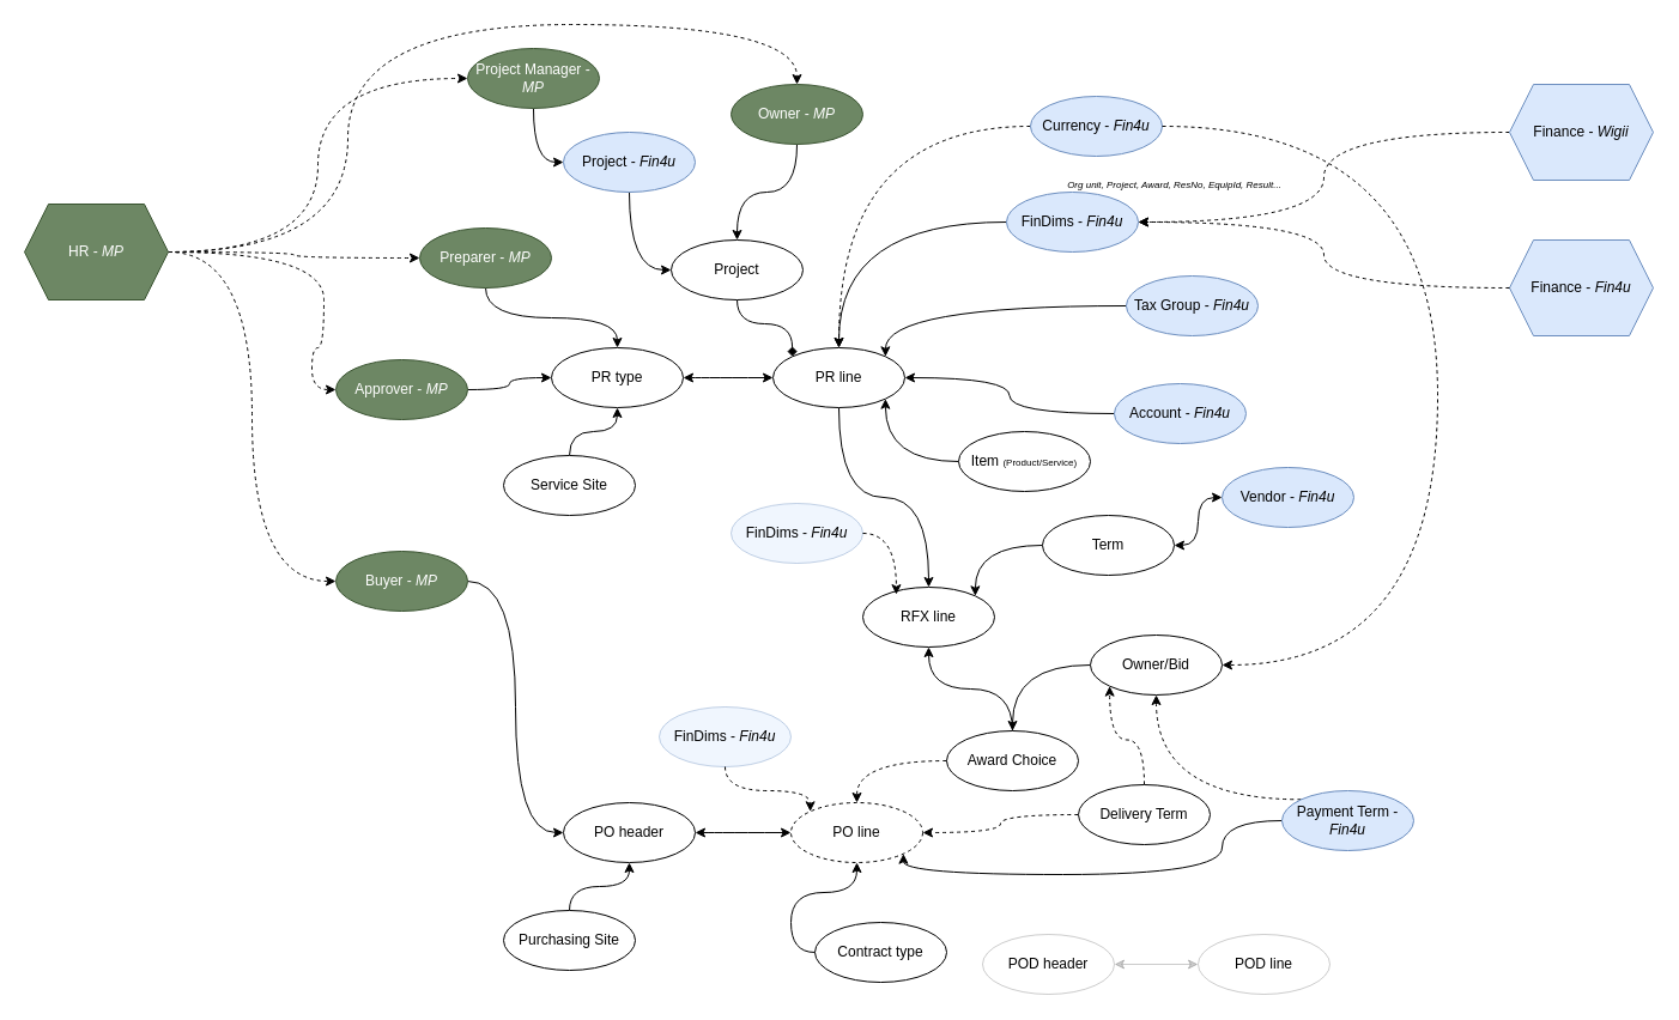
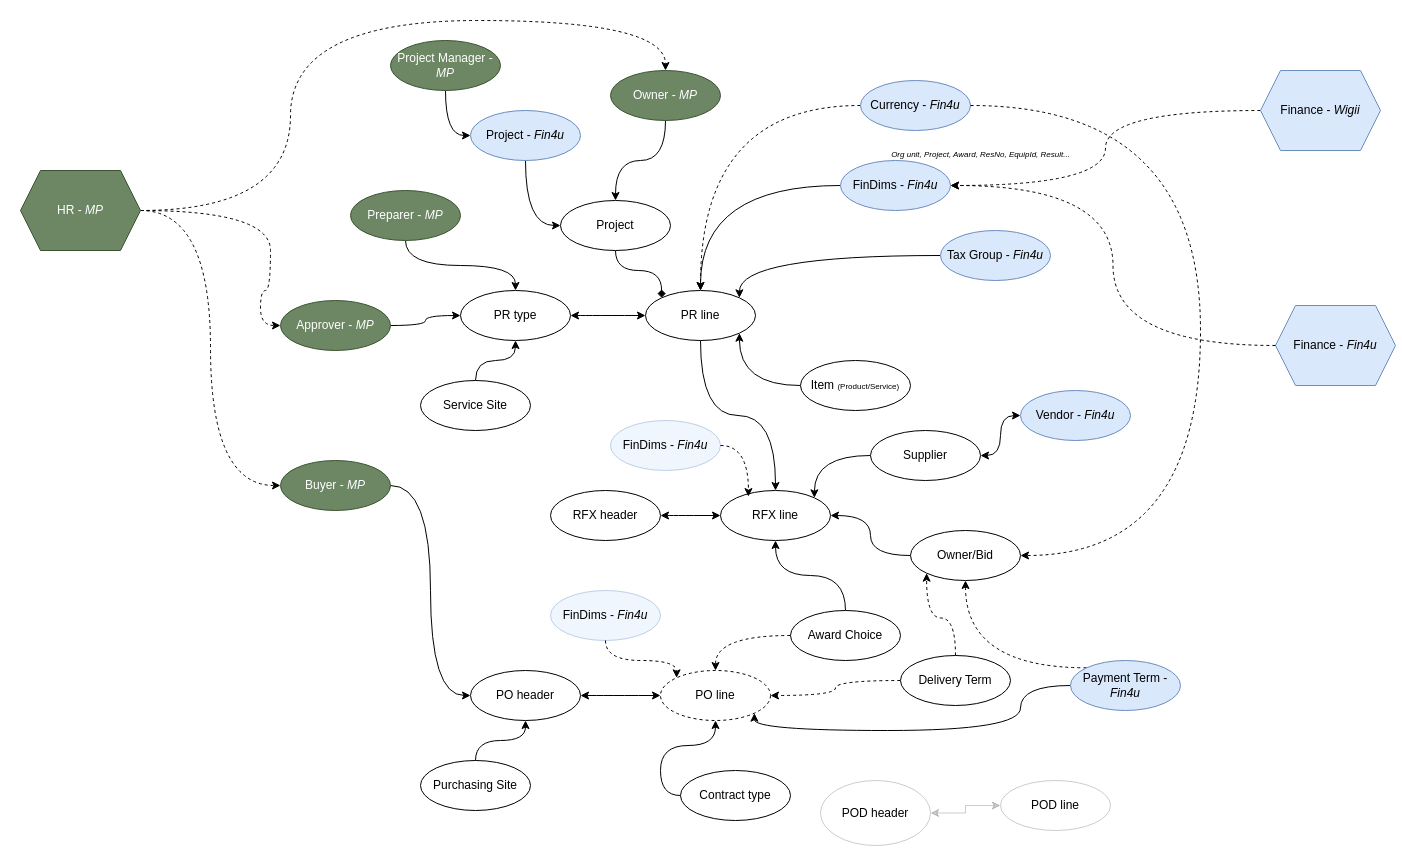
- <mxCell id="68" style="edgeStyle=orthogonalEdgeStyle;rounded=0;orthogonalLoop=1;jettySize=auto;html=1;exitX=1;exitY=0.5;exitDx=0;exitDy=0;entryX=0;entryY=0.5;entryDx=0;entryDy=0;curved=1;dashed=1;" edge="1" parent="1" source="72" target="38"><mxGeometry relative="1" as="geometry" /></mxCell>
- <mxCell id="67" style="edgeStyle=orthogonalEdgeStyle;rounded=0;orthogonalLoop=1;jettySize=auto;html=1;exitX=1;exitY=0.5;exitDx=0;exitDy=0;entryX=0;entryY=0.5;entryDx=0;entryDy=0;curved=1;dashed=1;" edge="1" parent="1" source="72" target="8"><mxGeometry relative="1" as="geometry" /></mxCell>
- <mxCell id="73" value="Finance - &lt;i&gt;Fin4u&lt;/i&gt;" style="shape=hexagon;perimeter=hexagonPerimeter2;whiteSpace=wrap;html=1;fixedSize=1;fillColor=#dae8fc;strokeColor=#6c8ebf;" vertex="1" parent="1"><mxGeometry x="1260" y="200" width="120" height="80" as="geometry" /></mxCell>
+ <mxCell id="73" value="Finance - &lt;i&gt;Fin4u&lt;/i&gt;" style="shape=hexagon;perimeter=hexagonPerimeter2;whiteSpace=wrap;html=1;fixedSize=1;fillColor=#dae8fc;strokeColor=#6c8ebf;" vertex="1" parent="1"><mxGeometry x="1275" y="305" width="120" height="80" as="geometry" /></mxCell>
- <mxCell id="49" style="edgeStyle=orthogonalEdgeStyle;rounded=0;orthogonalLoop=1;jettySize=auto;html=1;curved=1;" parent="1" source="50" target="5" edge="1"><mxGeometry relative="1" as="geometry" /></mxCell>
- <mxCell id="50" value="Account - &lt;i&gt;Fin4u&lt;/i&gt;" style="ellipse;whiteSpace=wrap;html=1;fillColor=#dae8fc;strokeColor=#6c8ebf;" parent="1" vertex="1"><mxGeometry x="930" y="320" width="110" height="50" as="geometry" /></mxCell>
- <mxCell id="18" value="Term" style="ellipse;whiteSpace=wrap;html=1;" parent="1" vertex="1"><mxGeometry x="870" y="430" width="110" height="50" as="geometry" /></mxCell>
+ <mxCell id="18" value="Supplier" style="ellipse;whiteSpace=wrap;html=1;" parent="1" vertex="1"><mxGeometry x="870" y="430" width="110" height="50" as="geometry" /></mxCell>
+ <mxCell id="15" value="RFX header" style="ellipse;whiteSpace=wrap;html=1;" parent="1" vertex="1"><mxGeometry x="550" y="490" width="110" height="50" as="geometry" /></mxCell>
+ <mxCell id="14" style="edgeStyle=orthogonalEdgeStyle;rounded=0;orthogonalLoop=1;jettySize=auto;html=1;entryX=0;entryY=0.5;entryDx=0;entryDy=0;curved=1;startArrow=classic;startFill=1;" parent="1" source="15" target="16" edge="1"><mxGeometry relative="1" as="geometry" /></mxCell>
- <mxCell id="21" style="edgeStyle=orthogonalEdgeStyle;rounded=0;orthogonalLoop=1;jettySize=auto;html=1;curved=1;" parent="1" source="22" target="31" edge="1"><mxGeometry relative="1" as="geometry" /></mxCell>
+ <mxCell id="21" style="edgeStyle=orthogonalEdgeStyle;rounded=0;orthogonalLoop=1;jettySize=auto;html=1;curved=1;" parent="1" source="22" target="16" edge="1"><mxGeometry relative="1" as="geometry" /></mxCell>
- <mxCell id="58" value="POD header" style="ellipse;whiteSpace=wrap;html=1;opacity=20;" parent="1" vertex="1"><mxGeometry x="820" y="780" width="110" height="50" as="geometry" /></mxCell>
+ <mxCell id="58" value="POD header" style="ellipse;whiteSpace=wrap;html=1;opacity=20;" parent="1" vertex="1"><mxGeometry x="820" y="780" width="110" height="65" as="geometry" /></mxCell>
